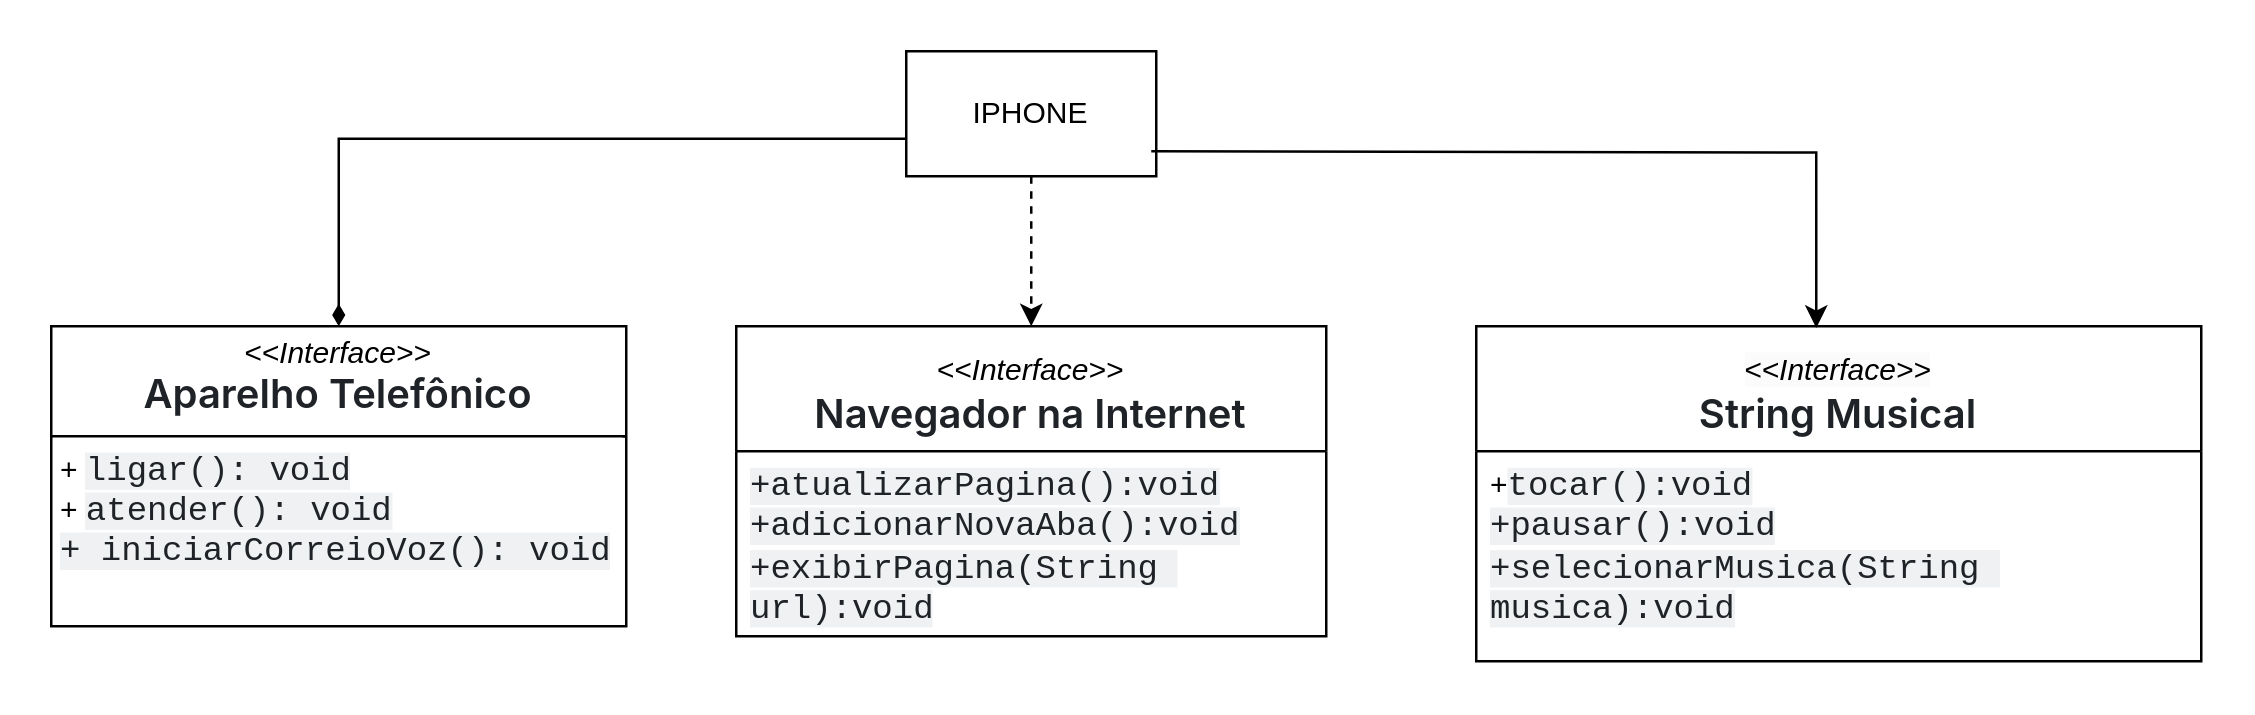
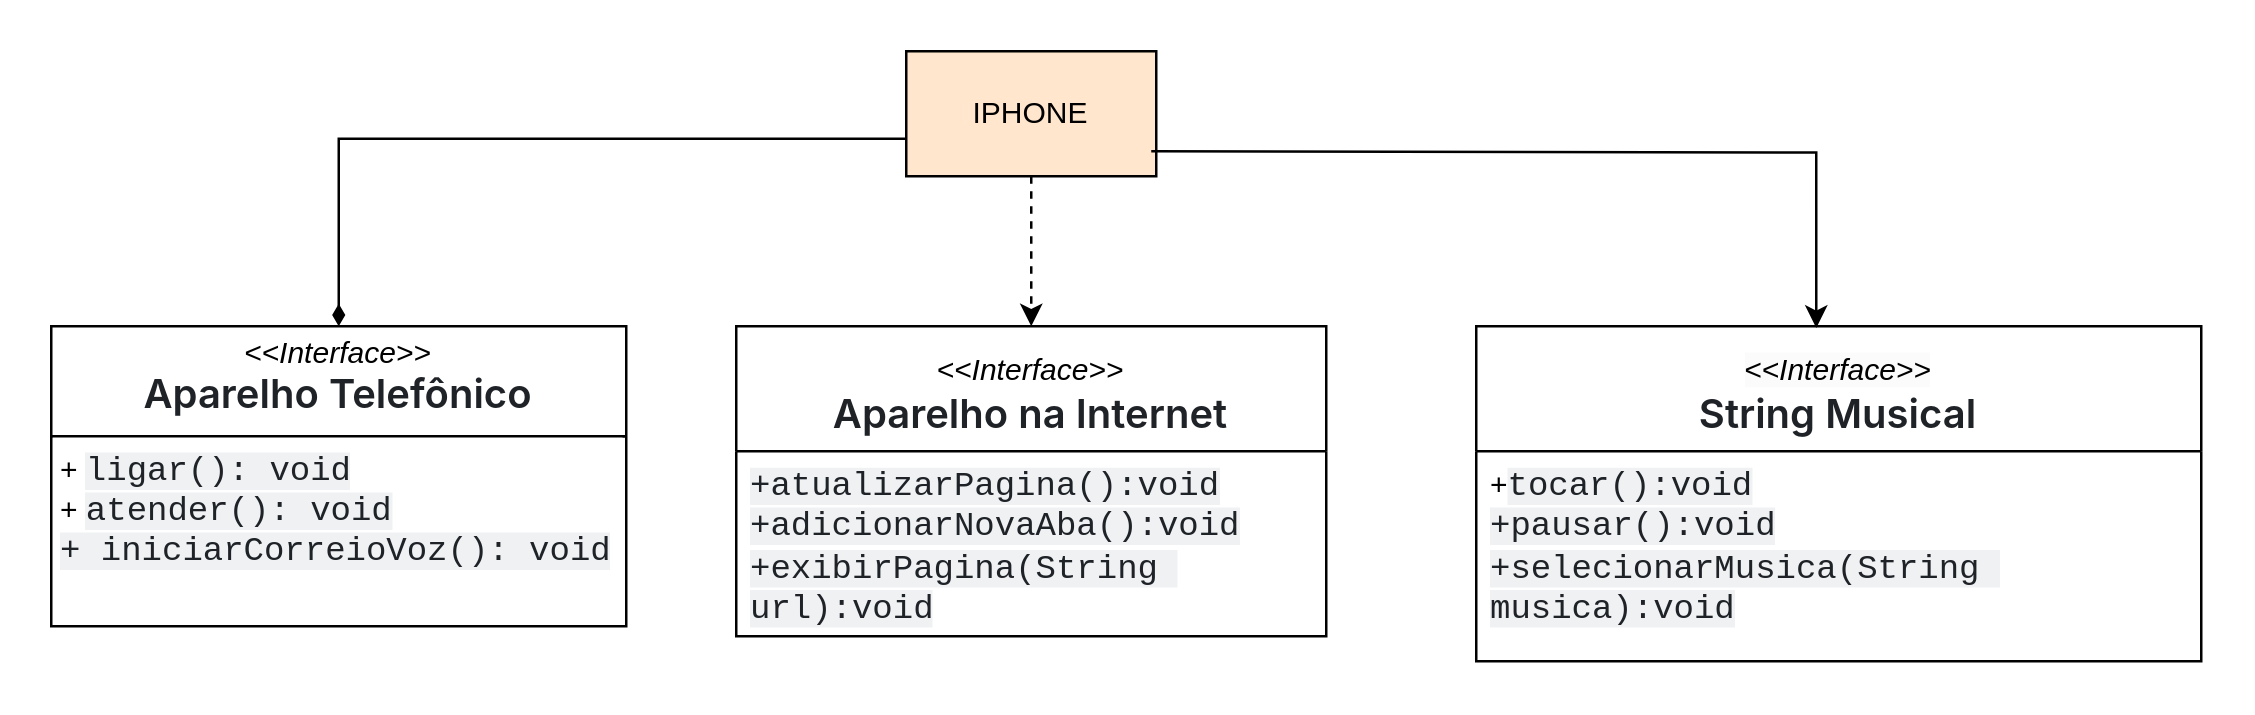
- <mxCell id="4" value="IPHONE" style="html=1;whiteSpace=wrap;" vertex="1" parent="1"><mxGeometry x="362" y="20" width="100" height="50" as="geometry" /></mxCell>
+ <mxCell id="4" value="IPHONE" style="html=1;whiteSpace=wrap;fillColor=#ffe6cc;" vertex="1" parent="1"><mxGeometry x="362" y="20" width="100" height="50" as="geometry" /></mxCell>
- <mxCell id="6" value="&lt;div&gt;&lt;i style=&quot;font-weight: 400;&quot;&gt;&amp;lt;&amp;lt;Interface&amp;gt;&amp;gt;&lt;/i&gt;&lt;span style=&quot;background-color: rgb(255, 255, 255); color: rgb(31, 35, 40); font-family: -apple-system, BlinkMacSystemFont, &amp;quot;Segoe UI&amp;quot;, &amp;quot;Noto Sans&amp;quot;, Helvetica, Arial, sans-serif, &amp;quot;Apple Color Emoji&amp;quot;, &amp;quot;Segoe UI Emoji&amp;quot;; font-size: 16px; font-weight: var(--base-text-weight-semibold, 600); text-align: left;&quot;&gt;&lt;br&gt;&lt;/span&gt;&lt;/div&gt;&lt;div&gt;&lt;span style=&quot;background-color: rgb(255, 255, 255); color: rgb(31, 35, 40); font-family: -apple-system, BlinkMacSystemFont, &amp;quot;Segoe UI&amp;quot;, &amp;quot;Noto Sans&amp;quot;, Helvetica, Arial, sans-serif, &amp;quot;Apple Color Emoji&amp;quot;, &amp;quot;Segoe UI Emoji&amp;quot;; font-size: 16px; font-weight: var(--base-text-weight-semibold, 600); text-align: left;&quot;&gt;Navegador na Internet&lt;/span&gt;&lt;br&gt;&lt;/div&gt;" style="swimlane;fontStyle=1;align=center;verticalAlign=top;childLayout=stackLayout;horizontal=1;startSize=50;horizontalStack=0;resizeParent=1;resizeParentMax=0;resizeLast=0;collapsible=1;marginBottom=0;whiteSpace=wrap;html=1;" vertex="1" parent="1"><mxGeometry x="294" y="130" width="236" height="124" as="geometry" /></mxCell>
+ <mxCell id="6" value="&lt;div&gt;&lt;i style=&quot;font-weight: 400;&quot;&gt;&amp;lt;&amp;lt;Interface&amp;gt;&amp;gt;&lt;/i&gt;&lt;span style=&quot;background-color: rgb(255, 255, 255); color: rgb(31, 35, 40); font-family: -apple-system, BlinkMacSystemFont, &amp;quot;Segoe UI&amp;quot;, &amp;quot;Noto Sans&amp;quot;, Helvetica, Arial, sans-serif, &amp;quot;Apple Color Emoji&amp;quot;, &amp;quot;Segoe UI Emoji&amp;quot;; font-size: 16px; font-weight: var(--base-text-weight-semibold, 600); text-align: left;&quot;&gt;&lt;br&gt;&lt;/span&gt;&lt;/div&gt;&lt;div&gt;&lt;span style=&quot;background-color: rgb(255, 255, 255); color: rgb(31, 35, 40); font-family: -apple-system, BlinkMacSystemFont, &amp;quot;Segoe UI&amp;quot;, &amp;quot;Noto Sans&amp;quot;, Helvetica, Arial, sans-serif, &amp;quot;Apple Color Emoji&amp;quot;, &amp;quot;Segoe UI Emoji&amp;quot;; font-size: 16px; font-weight: var(--base-text-weight-semibold, 600); text-align: left;&quot;&gt;Aparelho na Internet&lt;/span&gt;&lt;br&gt;&lt;/div&gt;" style="swimlane;fontStyle=1;align=center;verticalAlign=top;childLayout=stackLayout;horizontal=1;startSize=50;horizontalStack=0;resizeParent=1;resizeParentMax=0;resizeLast=0;collapsible=1;marginBottom=0;whiteSpace=wrap;html=1;" vertex="1" parent="1"><mxGeometry x="294" y="130" width="236" height="124" as="geometry" /></mxCell>
